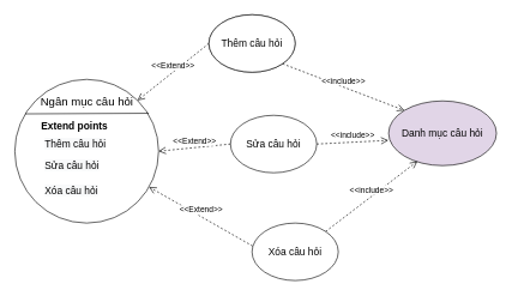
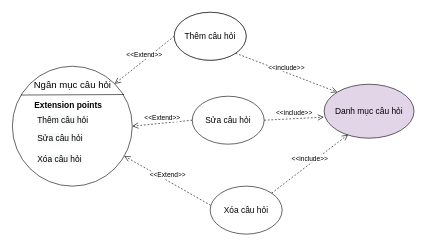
- <mxCell id="19" value="&lt;div style=&quot;text-align: center&quot;&gt;&lt;font face=&quot;helvetica&quot;&gt;&lt;span style=&quot;font-size: 14px&quot;&gt;&lt;b&gt;Extend points&lt;/b&gt;&lt;/span&gt;&lt;/font&gt;&lt;/div&gt;" style="text;whiteSpace=wrap;html=1;" parent="1" vertex="1"><mxGeometry x="55" y="160" width="130" height="30" as="geometry" /></mxCell>
+ <mxCell id="19" value="&lt;div style=&quot;text-align: center&quot;&gt;&lt;font face=&quot;helvetica&quot;&gt;&lt;span style=&quot;font-size: 14px&quot;&gt;&lt;b&gt;Extension points&lt;/b&gt;&lt;/span&gt;&lt;/font&gt;&lt;/div&gt;" style="text;whiteSpace=wrap;html=1;" parent="1" vertex="1"><mxGeometry x="55" y="160" width="130" height="30" as="geometry" /></mxCell>
